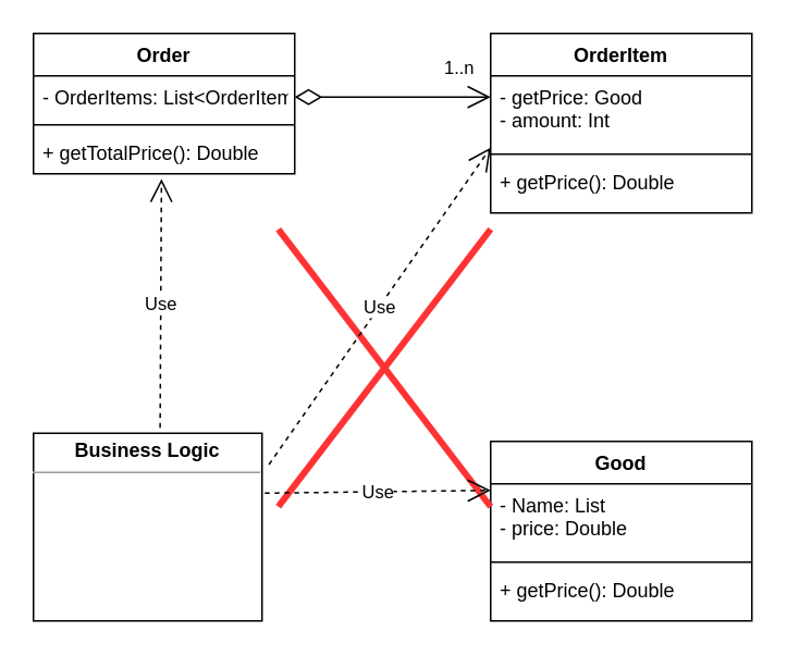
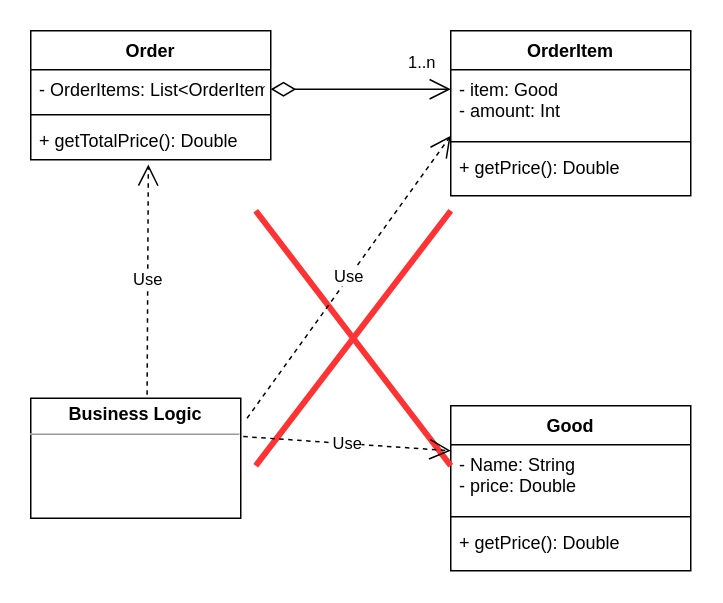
- <mxCell id="7" value="- getPrice: Good&#10;- amount: Int&#10;" style="text;strokeColor=none;fillColor=none;align=left;verticalAlign=top;spacingLeft=4;spacingRight=4;overflow=hidden;rotatable=0;points=[[0,0.5],[1,0.5]];portConstraint=eastwest;" vertex="1" parent="6"><mxGeometry y="26" width="160" height="44" as="geometry" /></mxCell>
+ <mxCell id="7" value="- item: Good&#10;- amount: Int&#10;" style="text;strokeColor=none;fillColor=none;align=left;verticalAlign=top;spacingLeft=4;spacingRight=4;overflow=hidden;rotatable=0;points=[[0,0.5],[1,0.5]];portConstraint=eastwest;" vertex="1" parent="6"><mxGeometry y="26" width="160" height="44" as="geometry" /></mxCell>
- <mxCell id="11" value="- Name: List&#10;- price: Double&#10;" style="text;strokeColor=none;fillColor=none;align=left;verticalAlign=top;spacingLeft=4;spacingRight=4;overflow=hidden;rotatable=0;points=[[0,0.5],[1,0.5]];portConstraint=eastwest;" vertex="1" parent="10"><mxGeometry y="26" width="160" height="44" as="geometry" /></mxCell>
+ <mxCell id="11" value="- Name: String&#10;- price: Double&#10;" style="text;strokeColor=none;fillColor=none;align=left;verticalAlign=top;spacingLeft=4;spacingRight=4;overflow=hidden;rotatable=0;points=[[0,0.5],[1,0.5]];portConstraint=eastwest;" vertex="1" parent="10"><mxGeometry y="26" width="160" height="44" as="geometry" /></mxCell>
- <mxCell id="16" value="&lt;p style=&quot;margin: 0px ; margin-top: 4px ; text-align: center&quot;&gt;&lt;b&gt;Business Logic&lt;/b&gt;&lt;br&gt;&lt;/p&gt;&lt;hr size=&quot;1&quot;&gt;&lt;div style=&quot;height: 2px&quot;&gt;&lt;/div&gt;" style="verticalAlign=top;align=left;overflow=fill;fontSize=12;fontFamily=Helvetica;html=1;" vertex="1" parent="1"><mxGeometry x="20" y="265" width="140" height="115" as="geometry" /></mxCell>
+ <mxCell id="16" value="&lt;p style=&quot;margin: 0px ; margin-top: 4px ; text-align: center&quot;&gt;&lt;b&gt;Business Logic&lt;/b&gt;&lt;br&gt;&lt;/p&gt;&lt;hr size=&quot;1&quot;&gt;&lt;div style=&quot;height: 2px&quot;&gt;&lt;/div&gt;" style="verticalAlign=top;align=left;overflow=fill;fontSize=12;fontFamily=Helvetica;html=1;" vertex="1" parent="1"><mxGeometry x="20" y="265" width="140" height="80" as="geometry" /></mxCell>
